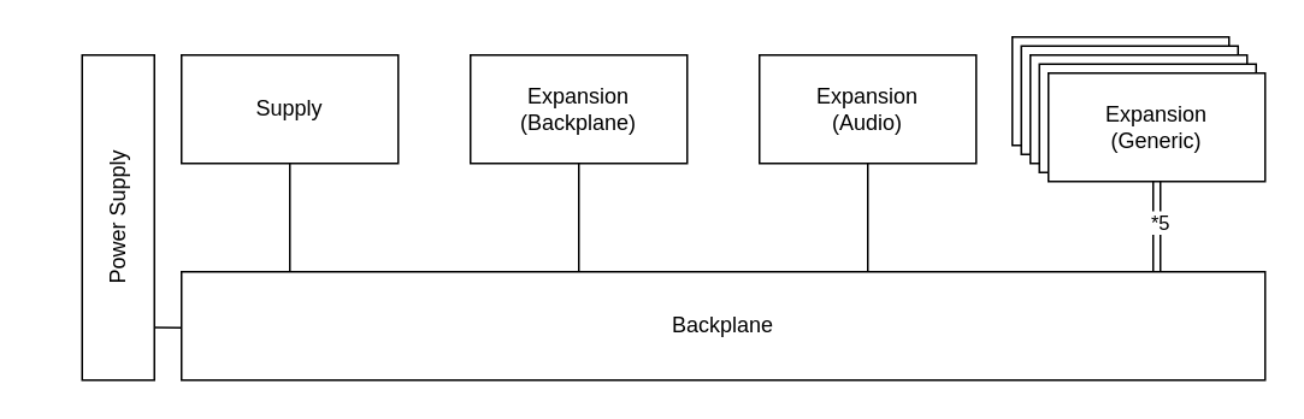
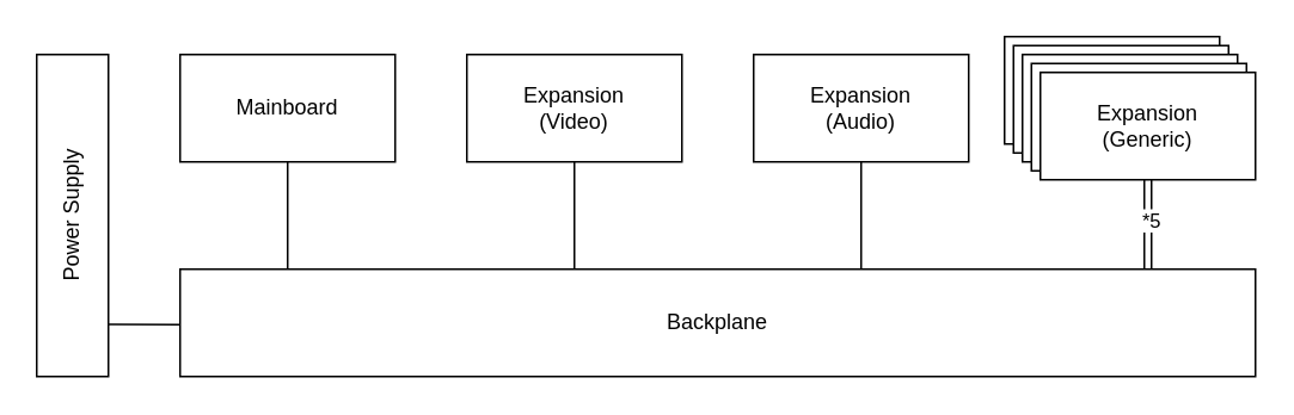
- <mxCell id="5" value="Supply" style="rounded=0;whiteSpace=wrap;html=1;" parent="1" vertex="1"><mxGeometry x="100" y="30" width="120" height="60" as="geometry" /></mxCell>
+ <mxCell id="5" value="Mainboard" style="rounded=0;whiteSpace=wrap;html=1;" parent="1" vertex="1"><mxGeometry x="100" y="30" width="120" height="60" as="geometry" /></mxCell>
- <mxCell id="7" value="Expansion&lt;br&gt;(Backplane)" style="rounded=0;whiteSpace=wrap;html=1;" parent="1" vertex="1"><mxGeometry x="260" y="30" width="120" height="60" as="geometry" /></mxCell>
+ <mxCell id="7" value="Expansion&lt;br&gt;(Video)" style="rounded=0;whiteSpace=wrap;html=1;" parent="1" vertex="1"><mxGeometry x="260" y="30" width="120" height="60" as="geometry" /></mxCell>
- <mxCell id="24" value="Power Supply" style="rounded=0;whiteSpace=wrap;html=1;shadow=0;horizontal=0;" vertex="1" parent="1"><mxGeometry x="45" y="30" width="40" height="180" as="geometry" /></mxCell>
+ <mxCell id="24" value="Power Supply" style="rounded=0;whiteSpace=wrap;html=1;shadow=0;horizontal=0;" vertex="1" parent="1"><mxGeometry x="20" y="30" width="40" height="180" as="geometry" /></mxCell>
